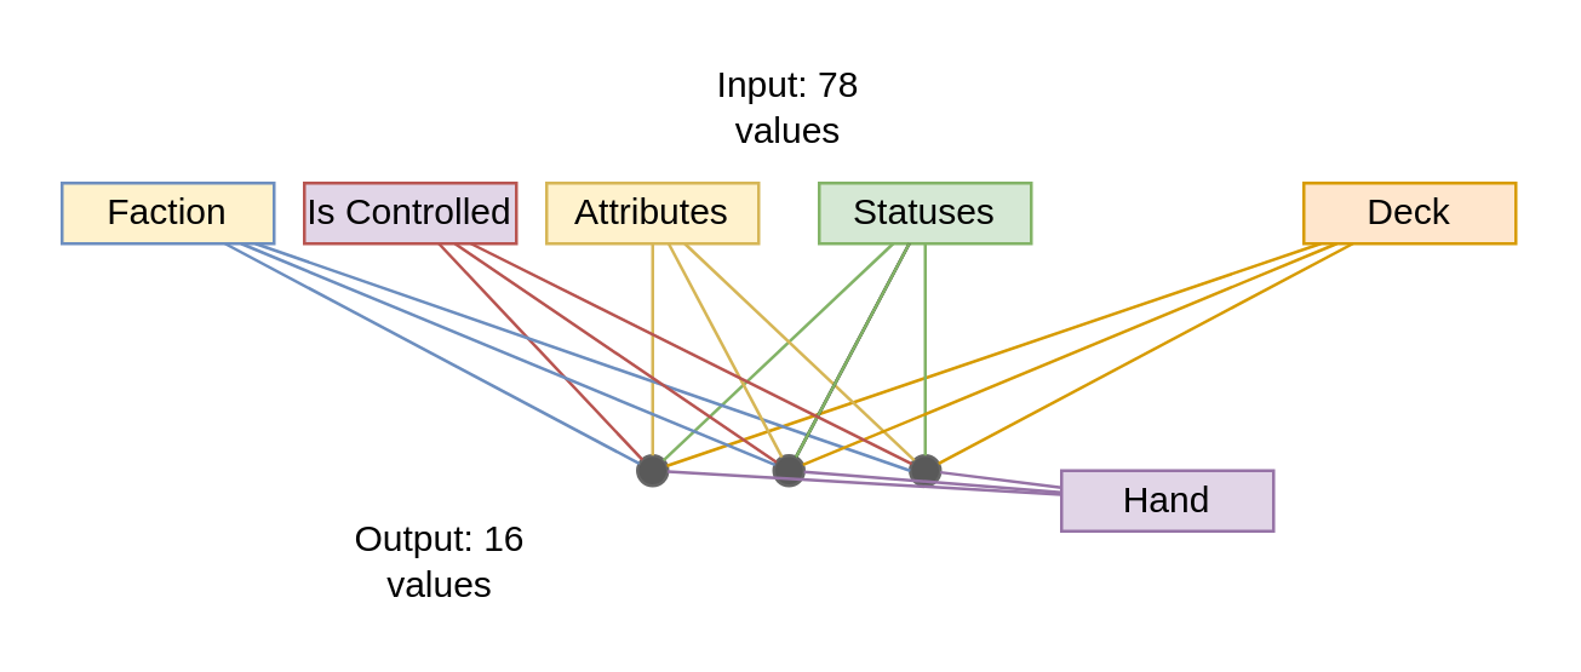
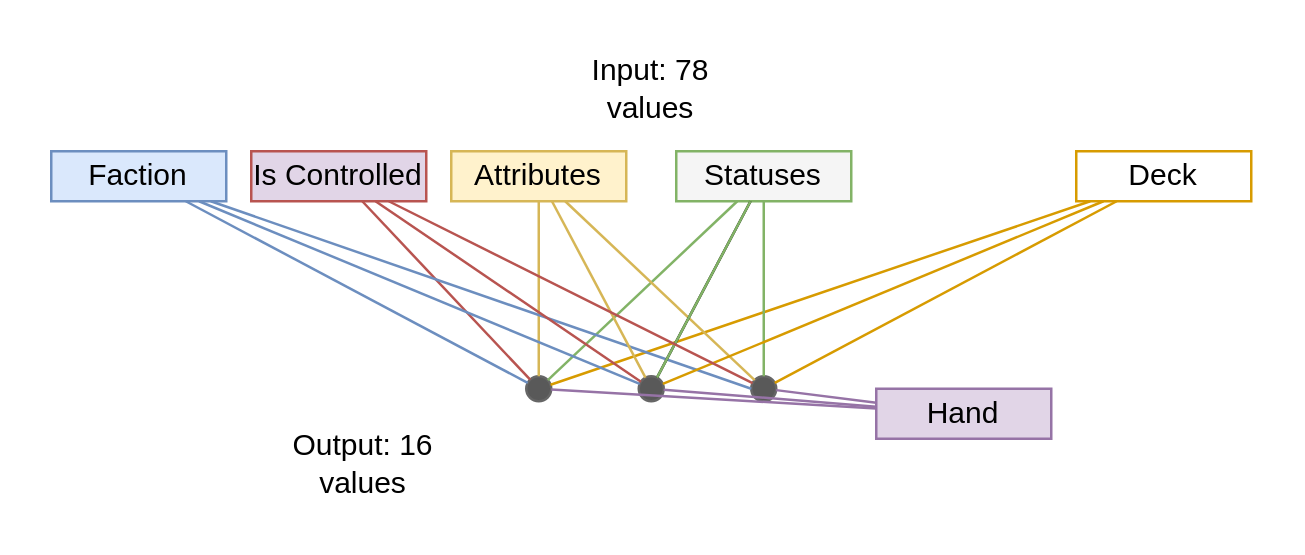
- <mxCell id="2" value="Faction" style="rounded=0;whiteSpace=wrap;html=1;fillColor=#fff2cc;strokeColor=#6c8ebf;" vertex="1" parent="1"><mxGeometry x="20" y="60" width="70" height="20" as="geometry" /></mxCell>
+ <mxCell id="2" value="Faction" style="rounded=0;whiteSpace=wrap;html=1;fillColor=#dae8fc;strokeColor=#6c8ebf;" vertex="1" parent="1"><mxGeometry x="20" y="60" width="70" height="20" as="geometry" /></mxCell>
- <mxCell id="5" value="Statuses" style="rounded=0;whiteSpace=wrap;html=1;fillColor=#d5e8d4;strokeColor=#82b366;" vertex="1" parent="1"><mxGeometry x="270" y="60" width="70" height="20" as="geometry" /></mxCell>
+ <mxCell id="5" value="Statuses" style="rounded=0;whiteSpace=wrap;html=1;fillColor=#f5f5f5;strokeColor=#82b366;" vertex="1" parent="1"><mxGeometry x="270" y="60" width="70" height="20" as="geometry" /></mxCell>
- <mxCell id="7" value="Deck" style="rounded=0;whiteSpace=wrap;html=1;fillColor=#ffe6cc;strokeColor=#d79b00;" vertex="1" parent="1"><mxGeometry x="430" y="60" width="70" height="20" as="geometry" /></mxCell>
+ <mxCell id="7" value="Deck" style="rounded=0;whiteSpace=wrap;html=1;fillColor=#ffffff;strokeColor=#d79b00;" vertex="1" parent="1"><mxGeometry x="430" y="60" width="70" height="20" as="geometry" /></mxCell>
